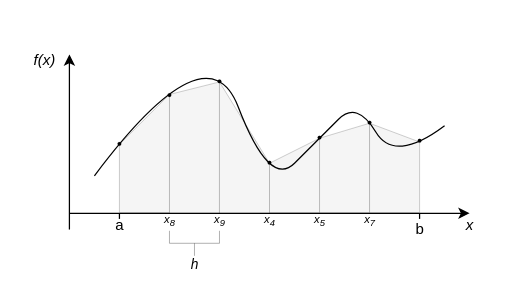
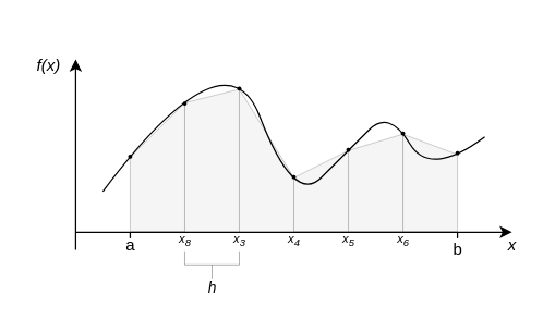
- <mxCell id="25" value="x&lt;sub&gt;9&lt;/sub&gt;" style="text;html=1;align=center;verticalAlign=middle;resizable=0;points=[];autosize=1;strokeColor=none;fillColor=none;fontStyle=2;fontSize=9;" vertex="1" parent="1"><mxGeometry x="165" y="166" width="20" height="20" as="geometry" /></mxCell>
+ <mxCell id="25" value="x&lt;sub&gt;3&lt;/sub&gt;" style="text;html=1;align=center;verticalAlign=middle;resizable=0;points=[];autosize=1;strokeColor=none;fillColor=none;fontStyle=2;fontSize=9;" vertex="1" parent="1"><mxGeometry x="165" y="166" width="20" height="20" as="geometry" /></mxCell>
- <mxCell id="28" value="x&lt;sub&gt;7&lt;/sub&gt;" style="text;html=1;align=center;verticalAlign=middle;resizable=0;points=[];autosize=1;strokeColor=none;fillColor=none;fontStyle=2;fontSize=9;" vertex="1" parent="1"><mxGeometry x="285" y="166" width="20" height="20" as="geometry" /></mxCell>
+ <mxCell id="28" value="x&lt;sub&gt;6&lt;/sub&gt;" style="text;html=1;align=center;verticalAlign=middle;resizable=0;points=[];autosize=1;strokeColor=none;fillColor=none;fontStyle=2;fontSize=9;" vertex="1" parent="1"><mxGeometry x="285" y="166" width="20" height="20" as="geometry" /></mxCell>
